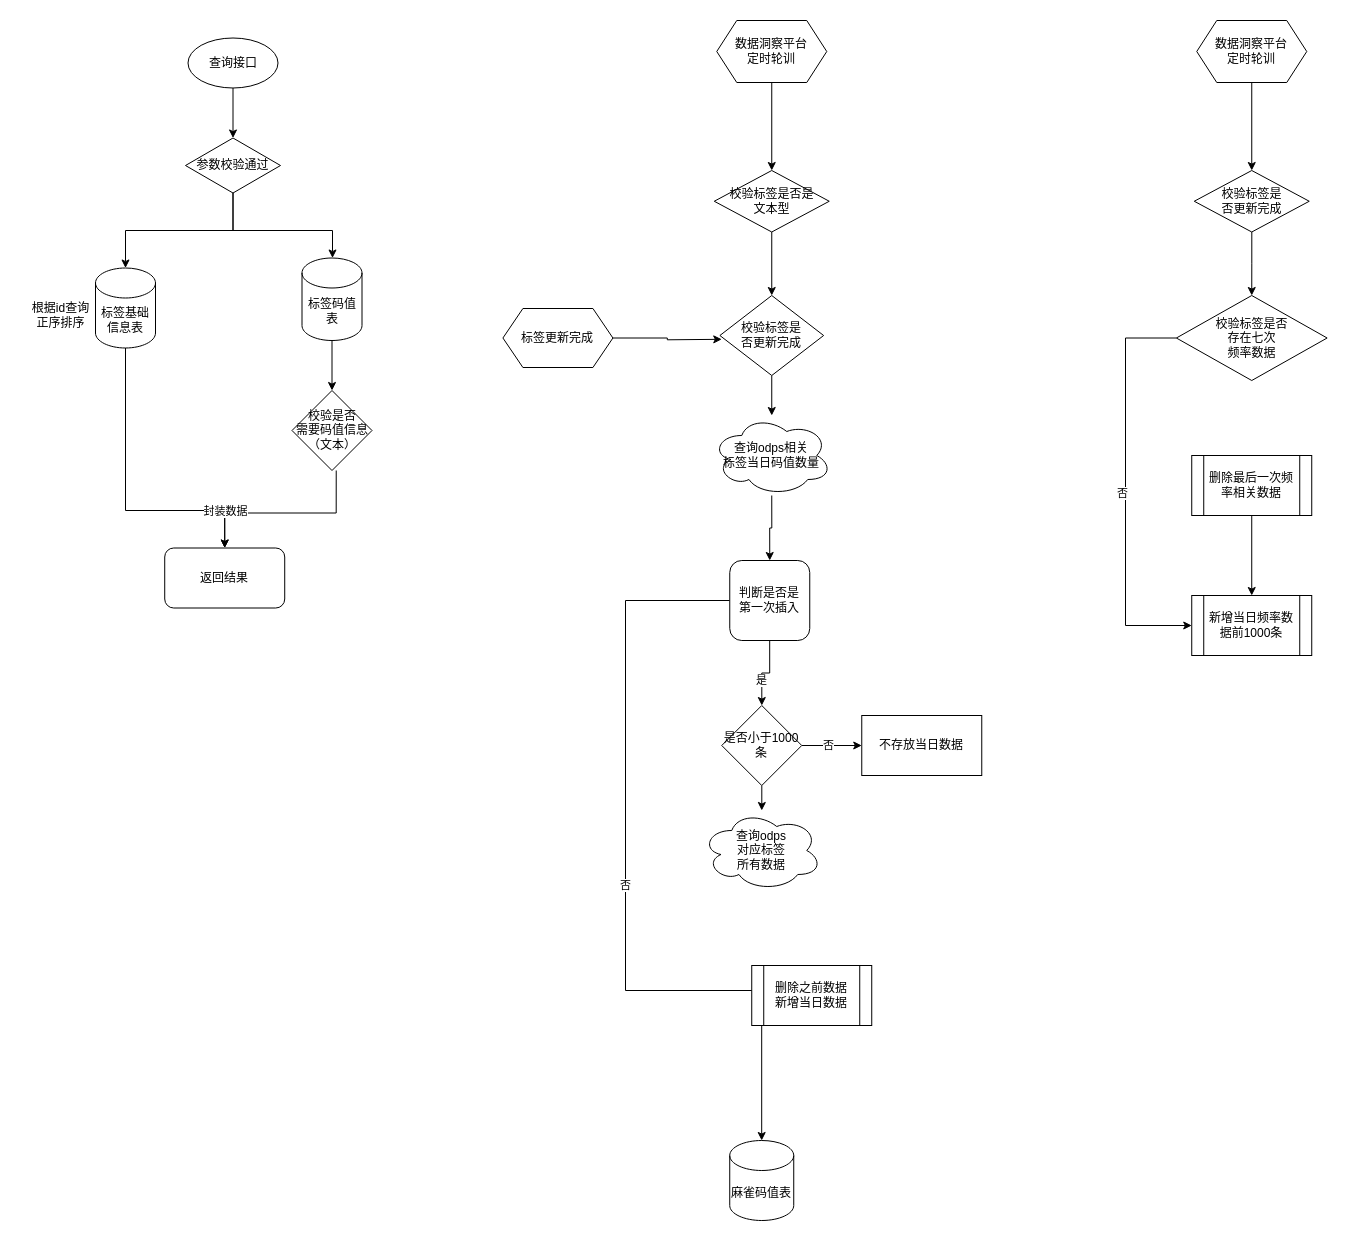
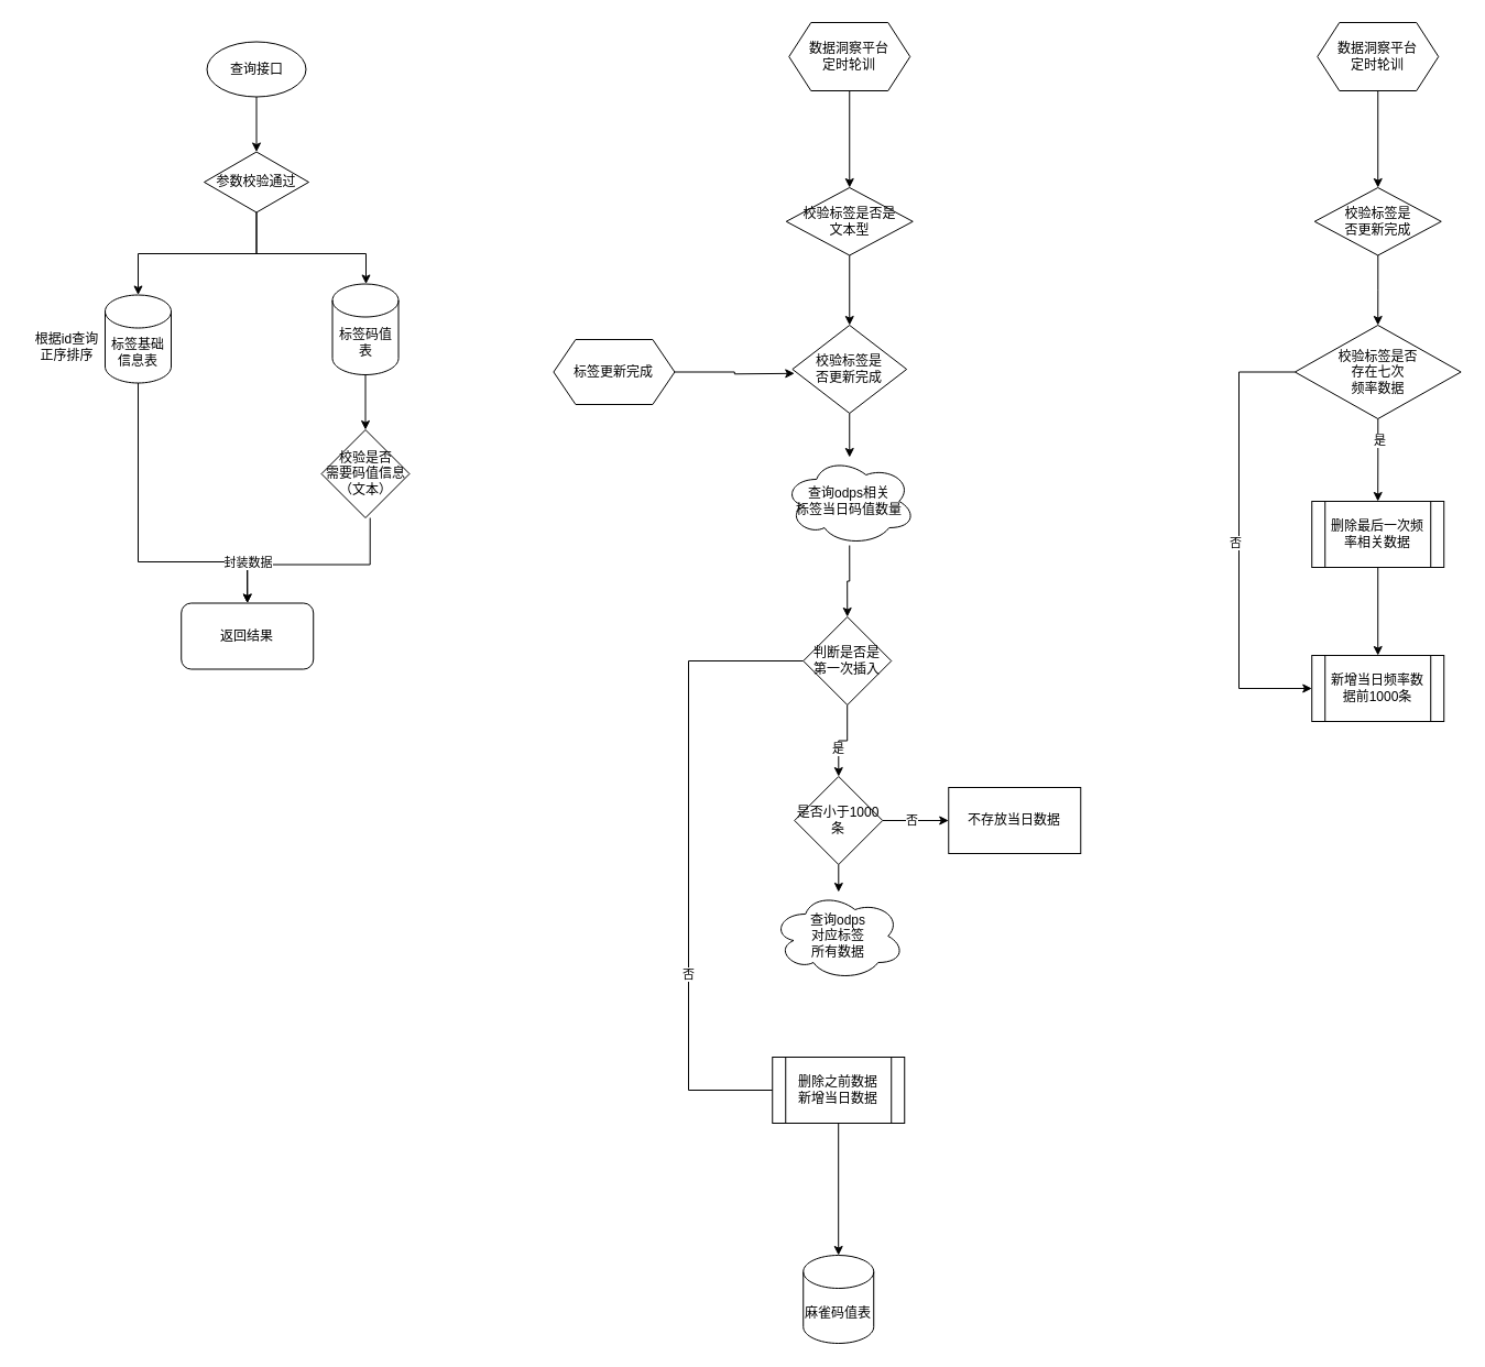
+ <mxCell id="37" value="" style="edgeStyle=orthogonalEdgeStyle;rounded=0;orthogonalLoop=1;jettySize=auto;html=1;" edge="1" parent="1" source="41" target="43"><mxGeometry relative="1" as="geometry" /></mxCell>
+ <mxCell id="38" value="是" style="edgeLabel;html=1;align=center;verticalAlign=middle;resizable=0;points=[];" vertex="1" connectable="0" parent="37"><mxGeometry x="-0.467" y="1" relative="1" as="geometry"><mxPoint as="offset" /></mxGeometry></mxCell>
- <mxCell id="26" value="判断是否是&lt;div&gt;第一次插入&lt;/div&gt;" style="whiteSpace=wrap;html=1;rounded=1;" vertex="1" parent="1"><mxGeometry x="729.245" y="560" width="80" height="80" as="geometry" /></mxCell>
+ <mxCell id="26" value="判断是否是&lt;div&gt;第一次插入&lt;/div&gt;" style="rhombus;whiteSpace=wrap;html=1;" vertex="1" parent="1"><mxGeometry x="729.245" y="560" width="80" height="80" as="geometry" /></mxCell>
- <mxCell id="48" value="删除之前数据&lt;div&gt;新增当日数据&lt;/div&gt;" style="shape=process;whiteSpace=wrap;html=1;backgroundOutline=1;" vertex="1" parent="1"><mxGeometry x="751.24" y="965" width="120" height="60" as="geometry" /></mxCell>
+ <mxCell id="48" value="删除之前数据&lt;div&gt;新增当日数据&lt;/div&gt;" style="shape=process;whiteSpace=wrap;html=1;backgroundOutline=1;" vertex="1" parent="1"><mxGeometry x="701.24" y="960" width="120" height="60" as="geometry" /></mxCell>
